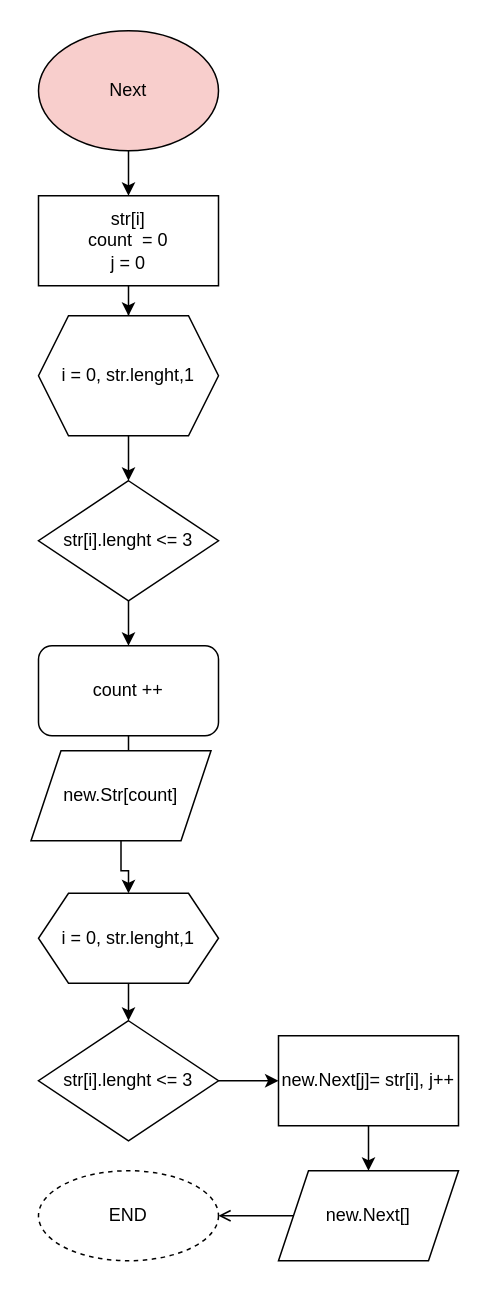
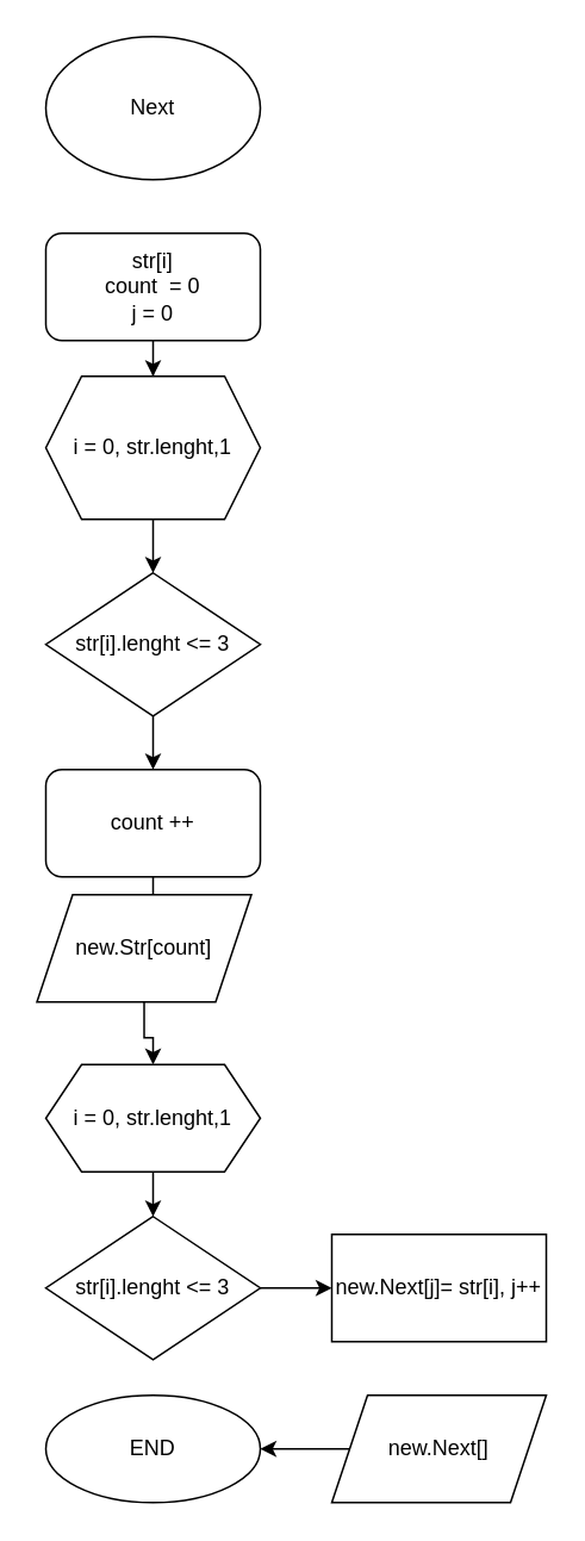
- <mxCell id="3" value="Next" style="ellipse;whiteSpace=wrap;html=1;fillColor=#f8cecc;" vertex="1" parent="1"><mxGeometry x="25" y="20" width="120" height="80" as="geometry" /></mxCell>
+ <mxCell id="3" value="Next" style="ellipse;whiteSpace=wrap;html=1;" vertex="1" parent="1"><mxGeometry x="25" y="20" width="120" height="80" as="geometry" /></mxCell>
- <mxCell id="2" style="edgeStyle=orthogonalEdgeStyle;rounded=0;orthogonalLoop=1;jettySize=auto;html=1;entryX=0.5;entryY=0;entryDx=0;entryDy=0;" edge="1" parent="1" source="3" target="5"><mxGeometry relative="1" as="geometry" /></mxCell>
- <mxCell id="5" value="str[i]&lt;br&gt;count&amp;nbsp; = 0&lt;br&gt;j = 0" style="whiteSpace=wrap;html=1;rounded=0;" vertex="1" parent="1"><mxGeometry x="25" y="130" width="120" height="60" as="geometry" /></mxCell>
+ <mxCell id="5" value="str[i]&lt;br&gt;count&amp;nbsp; = 0&lt;br&gt;j = 0" style="rounded=1;whiteSpace=wrap;html=1;" vertex="1" parent="1"><mxGeometry x="25" y="130" width="120" height="60" as="geometry" /></mxCell>
- <mxCell id="18" value="" style="edgeStyle=orthogonalEdgeStyle;rounded=0;orthogonalLoop=1;jettySize=auto;html=1;" edge="1" parent="1" source="19" target="21"><mxGeometry relative="1" as="geometry" /></mxCell>
- <mxCell id="22" value="END" style="ellipse;whiteSpace=wrap;html=1;dashed=1;" vertex="1" parent="1"><mxGeometry x="25" y="780" width="120" height="60" as="geometry" /></mxCell>
+ <mxCell id="22" value="END" style="ellipse;whiteSpace=wrap;html=1;" vertex="1" parent="1"><mxGeometry x="25" y="780" width="120" height="60" as="geometry" /></mxCell>
- <mxCell id="20" value="" style="edgeStyle=orthogonalEdgeStyle;rounded=0;orthogonalLoop=1;jettySize=auto;html=1;endArrow=open;" edge="1" parent="1" source="21" target="22"><mxGeometry relative="1" as="geometry" /></mxCell>
+ <mxCell id="20" value="" style="edgeStyle=orthogonalEdgeStyle;rounded=0;orthogonalLoop=1;jettySize=auto;html=1;" edge="1" parent="1" source="21" target="22"><mxGeometry relative="1" as="geometry" /></mxCell>
